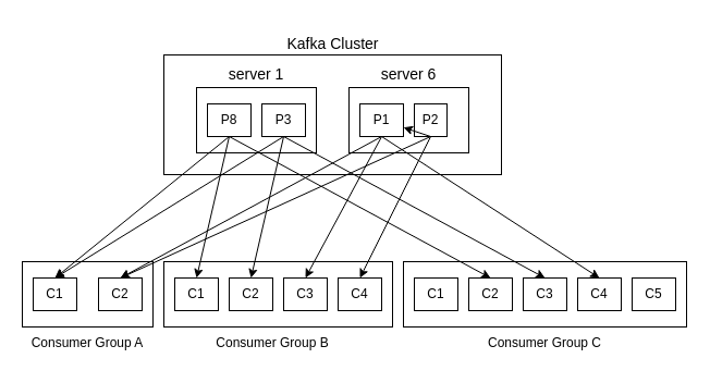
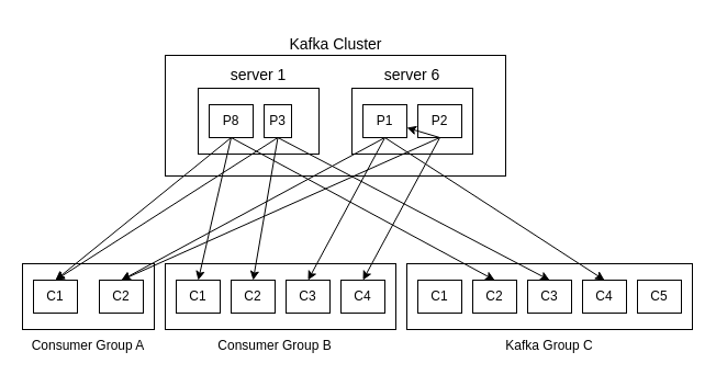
- <mxCell id="5" value="P3" style="rounded=0;whiteSpace=wrap;html=1;" vertex="1" parent="1"><mxGeometry x="240" y="95" width="40" height="30" as="geometry" /></mxCell>
+ <mxCell id="5" value="P3" style="rounded=0;whiteSpace=wrap;html=1;" vertex="1" parent="1"><mxGeometry x="240" y="95" width="25" height="30" as="geometry" /></mxCell>
- <mxCell id="9" value="P2" style="rounded=0;whiteSpace=wrap;html=1;" vertex="1" parent="1"><mxGeometry x="380" y="95" width="30" height="30" as="geometry" /></mxCell>
+ <mxCell id="9" value="P2" style="rounded=0;whiteSpace=wrap;html=1;" vertex="1" parent="1"><mxGeometry x="380" y="95" width="40" height="30" as="geometry" /></mxCell>
- <mxCell id="25" value="Consumer Group C" style="text;html=1;strokeColor=none;fillColor=none;align=center;verticalAlign=middle;whiteSpace=wrap;rounded=0;" vertex="1" parent="1"><mxGeometry x="440" y="300" width="120" height="30" as="geometry" /></mxCell>
+ <mxCell id="25" value="Kafka Group C" style="text;html=1;strokeColor=none;fillColor=none;align=center;verticalAlign=middle;whiteSpace=wrap;rounded=0;" vertex="1" parent="1"><mxGeometry x="440" y="300" width="120" height="30" as="geometry" /></mxCell>
